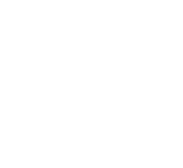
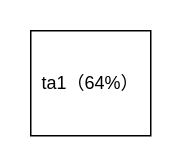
+ <mxCell id="2" value="ta1（64%）" style="rounded=0;whiteSpace=wrap;html=1;direction=south;" vertex="1" parent="1"><mxGeometry x="20" y="20" width="80" height="70" as="geometry" /></mxCell>
